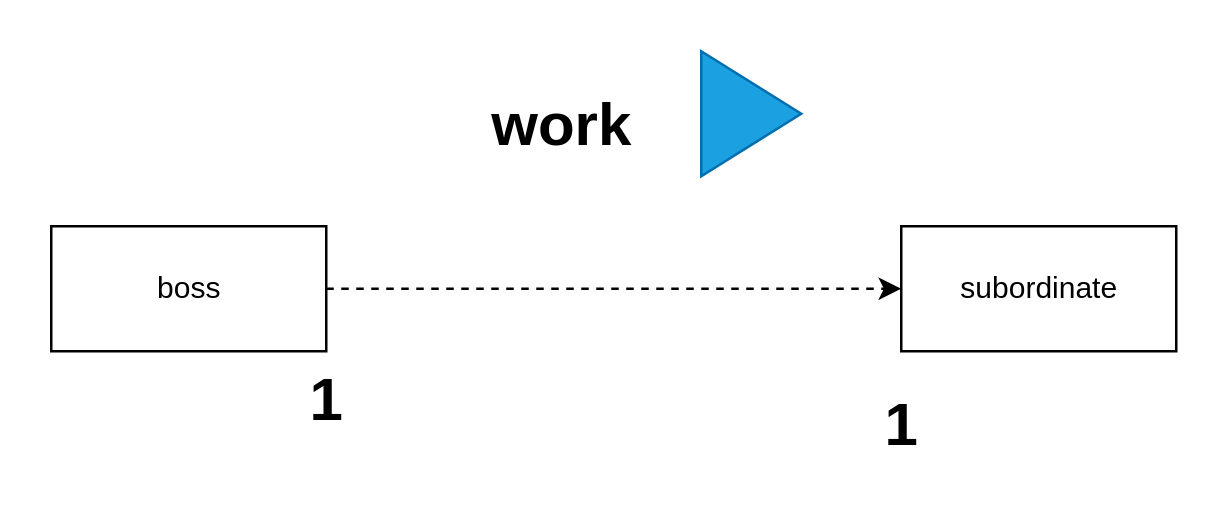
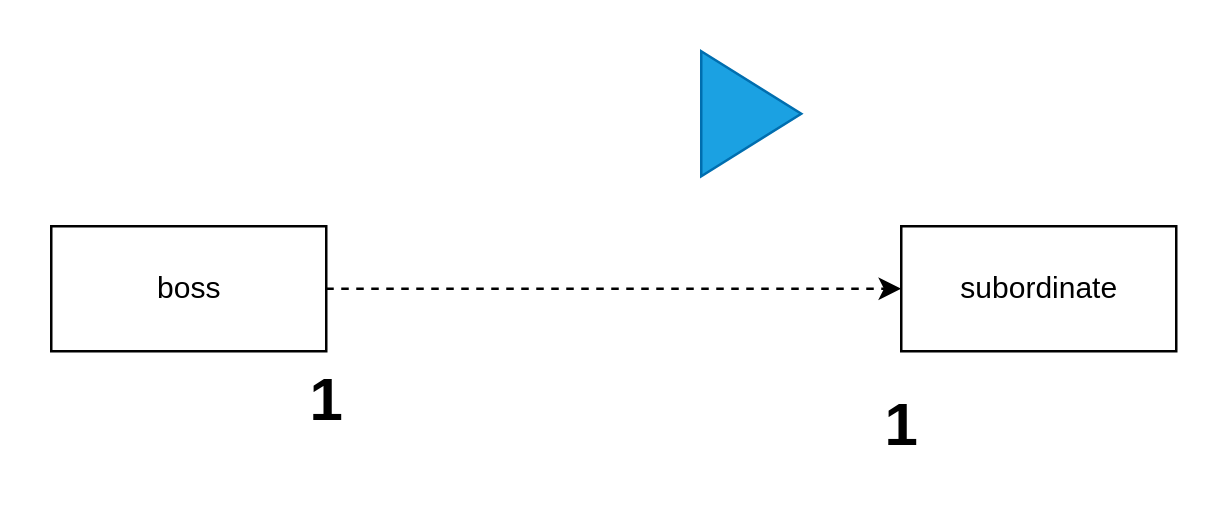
- <mxCell id="5" value="work" style="text;strokeColor=none;fillColor=none;html=1;fontSize=24;fontStyle=1;verticalAlign=middle;align=center;" vertex="1" parent="1"><mxGeometry x="174" y="30" width="100" height="40" as="geometry" /></mxCell>
